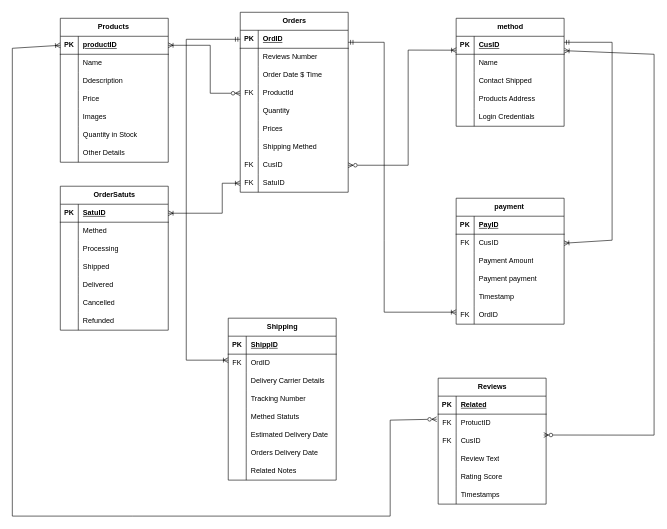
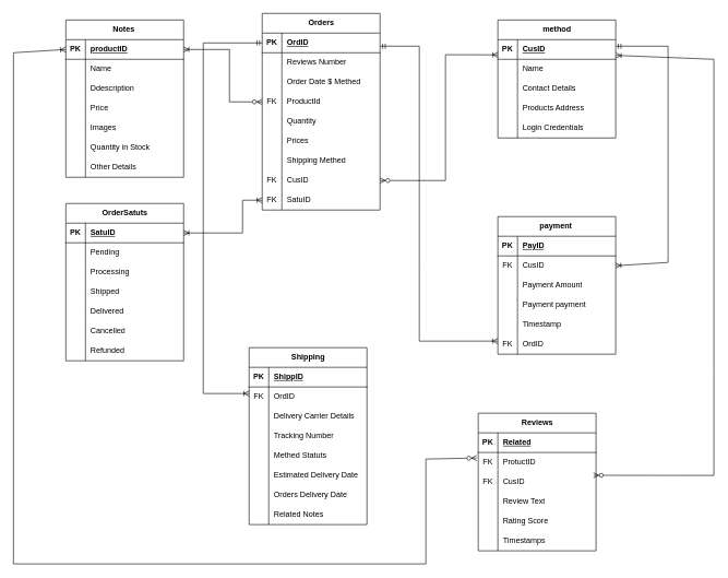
- <mxCell id="2" value="Products&amp;nbsp;" style="shape=table;startSize=30;container=1;collapsible=1;childLayout=tableLayout;fixedRows=1;rowLines=0;fontStyle=1;align=center;resizeLast=1;html=1;" vertex="1" parent="1"><mxGeometry x="100" y="30" width="180" height="240" as="geometry" /></mxCell>
+ <mxCell id="2" value="Notes&amp;nbsp;" style="shape=table;startSize=30;container=1;collapsible=1;childLayout=tableLayout;fixedRows=1;rowLines=0;fontStyle=1;align=center;resizeLast=1;html=1;" vertex="1" parent="1"><mxGeometry x="100" y="30" width="180" height="240" as="geometry" /></mxCell>
- <mxCell id="49" value="Order Date $ Time" style="shape=partialRectangle;connectable=0;fillColor=none;top=0;left=0;bottom=0;right=0;align=left;spacingLeft=6;overflow=hidden;whiteSpace=wrap;html=1;" vertex="1" parent="47"><mxGeometry x="30" width="150" height="30" as="geometry"><mxRectangle width="150" height="30" as="alternateBounds" /></mxGeometry></mxCell>
+ <mxCell id="49" value="Order Date $ Methed" style="shape=partialRectangle;connectable=0;fillColor=none;top=0;left=0;bottom=0;right=0;align=left;spacingLeft=6;overflow=hidden;whiteSpace=wrap;html=1;" vertex="1" parent="47"><mxGeometry x="30" width="150" height="30" as="geometry"><mxRectangle width="150" height="30" as="alternateBounds" /></mxGeometry></mxCell>
- <mxCell id="33" value="Contact Shipped" style="shape=partialRectangle;connectable=0;fillColor=none;top=0;left=0;bottom=0;right=0;align=left;spacingLeft=6;overflow=hidden;whiteSpace=wrap;html=1;" vertex="1" parent="31"><mxGeometry x="30" width="150" height="30" as="geometry"><mxRectangle width="150" height="30" as="alternateBounds" /></mxGeometry></mxCell>
+ <mxCell id="33" value="Contact Details" style="shape=partialRectangle;connectable=0;fillColor=none;top=0;left=0;bottom=0;right=0;align=left;spacingLeft=6;overflow=hidden;whiteSpace=wrap;html=1;" vertex="1" parent="31"><mxGeometry x="30" width="150" height="30" as="geometry"><mxRectangle width="150" height="30" as="alternateBounds" /></mxGeometry></mxCell>
- <mxCell id="74" value="Methed" style="shape=partialRectangle;connectable=0;fillColor=none;top=0;left=0;bottom=0;right=0;align=left;spacingLeft=6;overflow=hidden;whiteSpace=wrap;html=1;" vertex="1" parent="72"><mxGeometry x="30" width="150" height="30" as="geometry"><mxRectangle width="150" height="30" as="alternateBounds" /></mxGeometry></mxCell>
+ <mxCell id="74" value="Pending" style="shape=partialRectangle;connectable=0;fillColor=none;top=0;left=0;bottom=0;right=0;align=left;spacingLeft=6;overflow=hidden;whiteSpace=wrap;html=1;" vertex="1" parent="72"><mxGeometry x="30" width="150" height="30" as="geometry"><mxRectangle width="150" height="30" as="alternateBounds" /></mxGeometry></mxCell>
